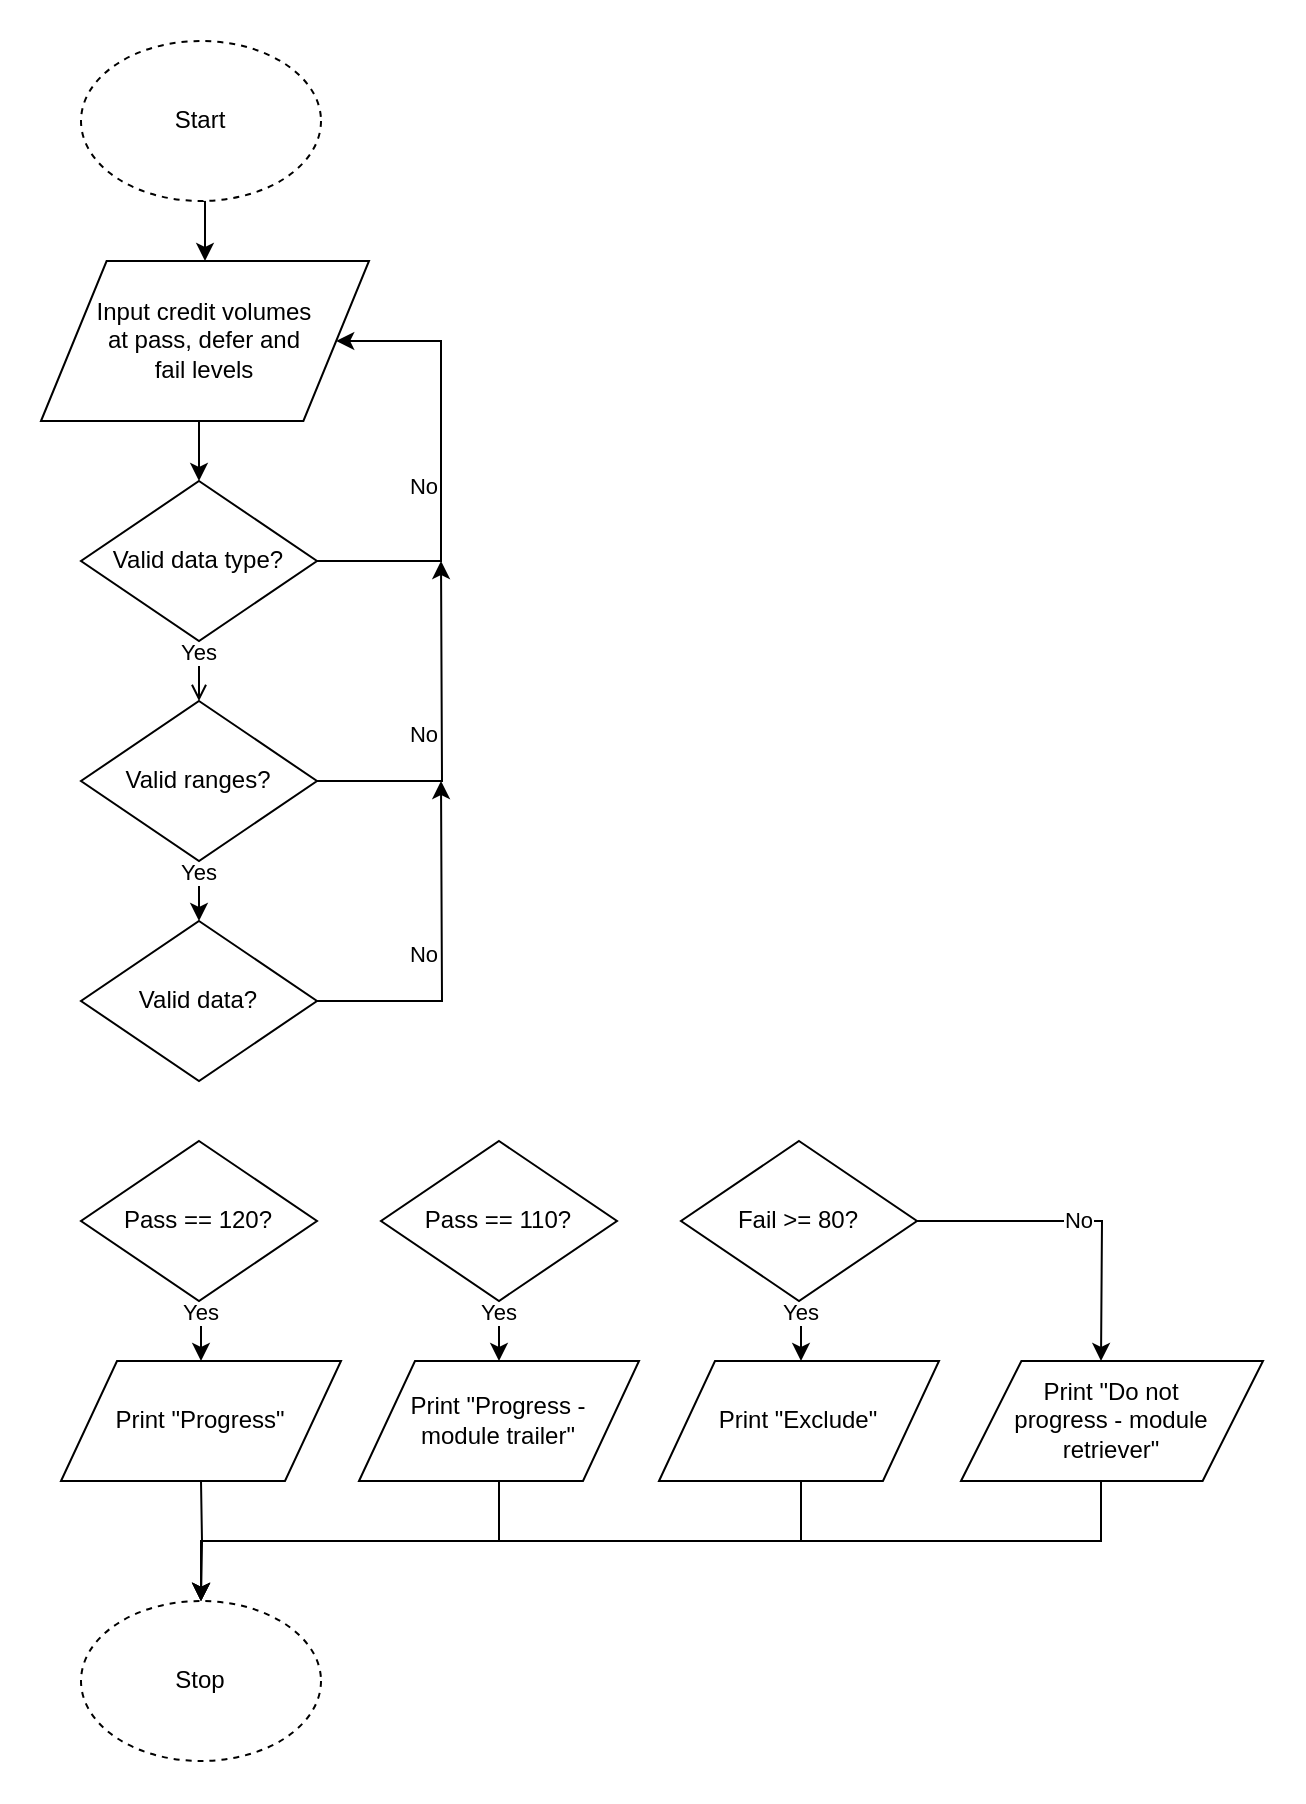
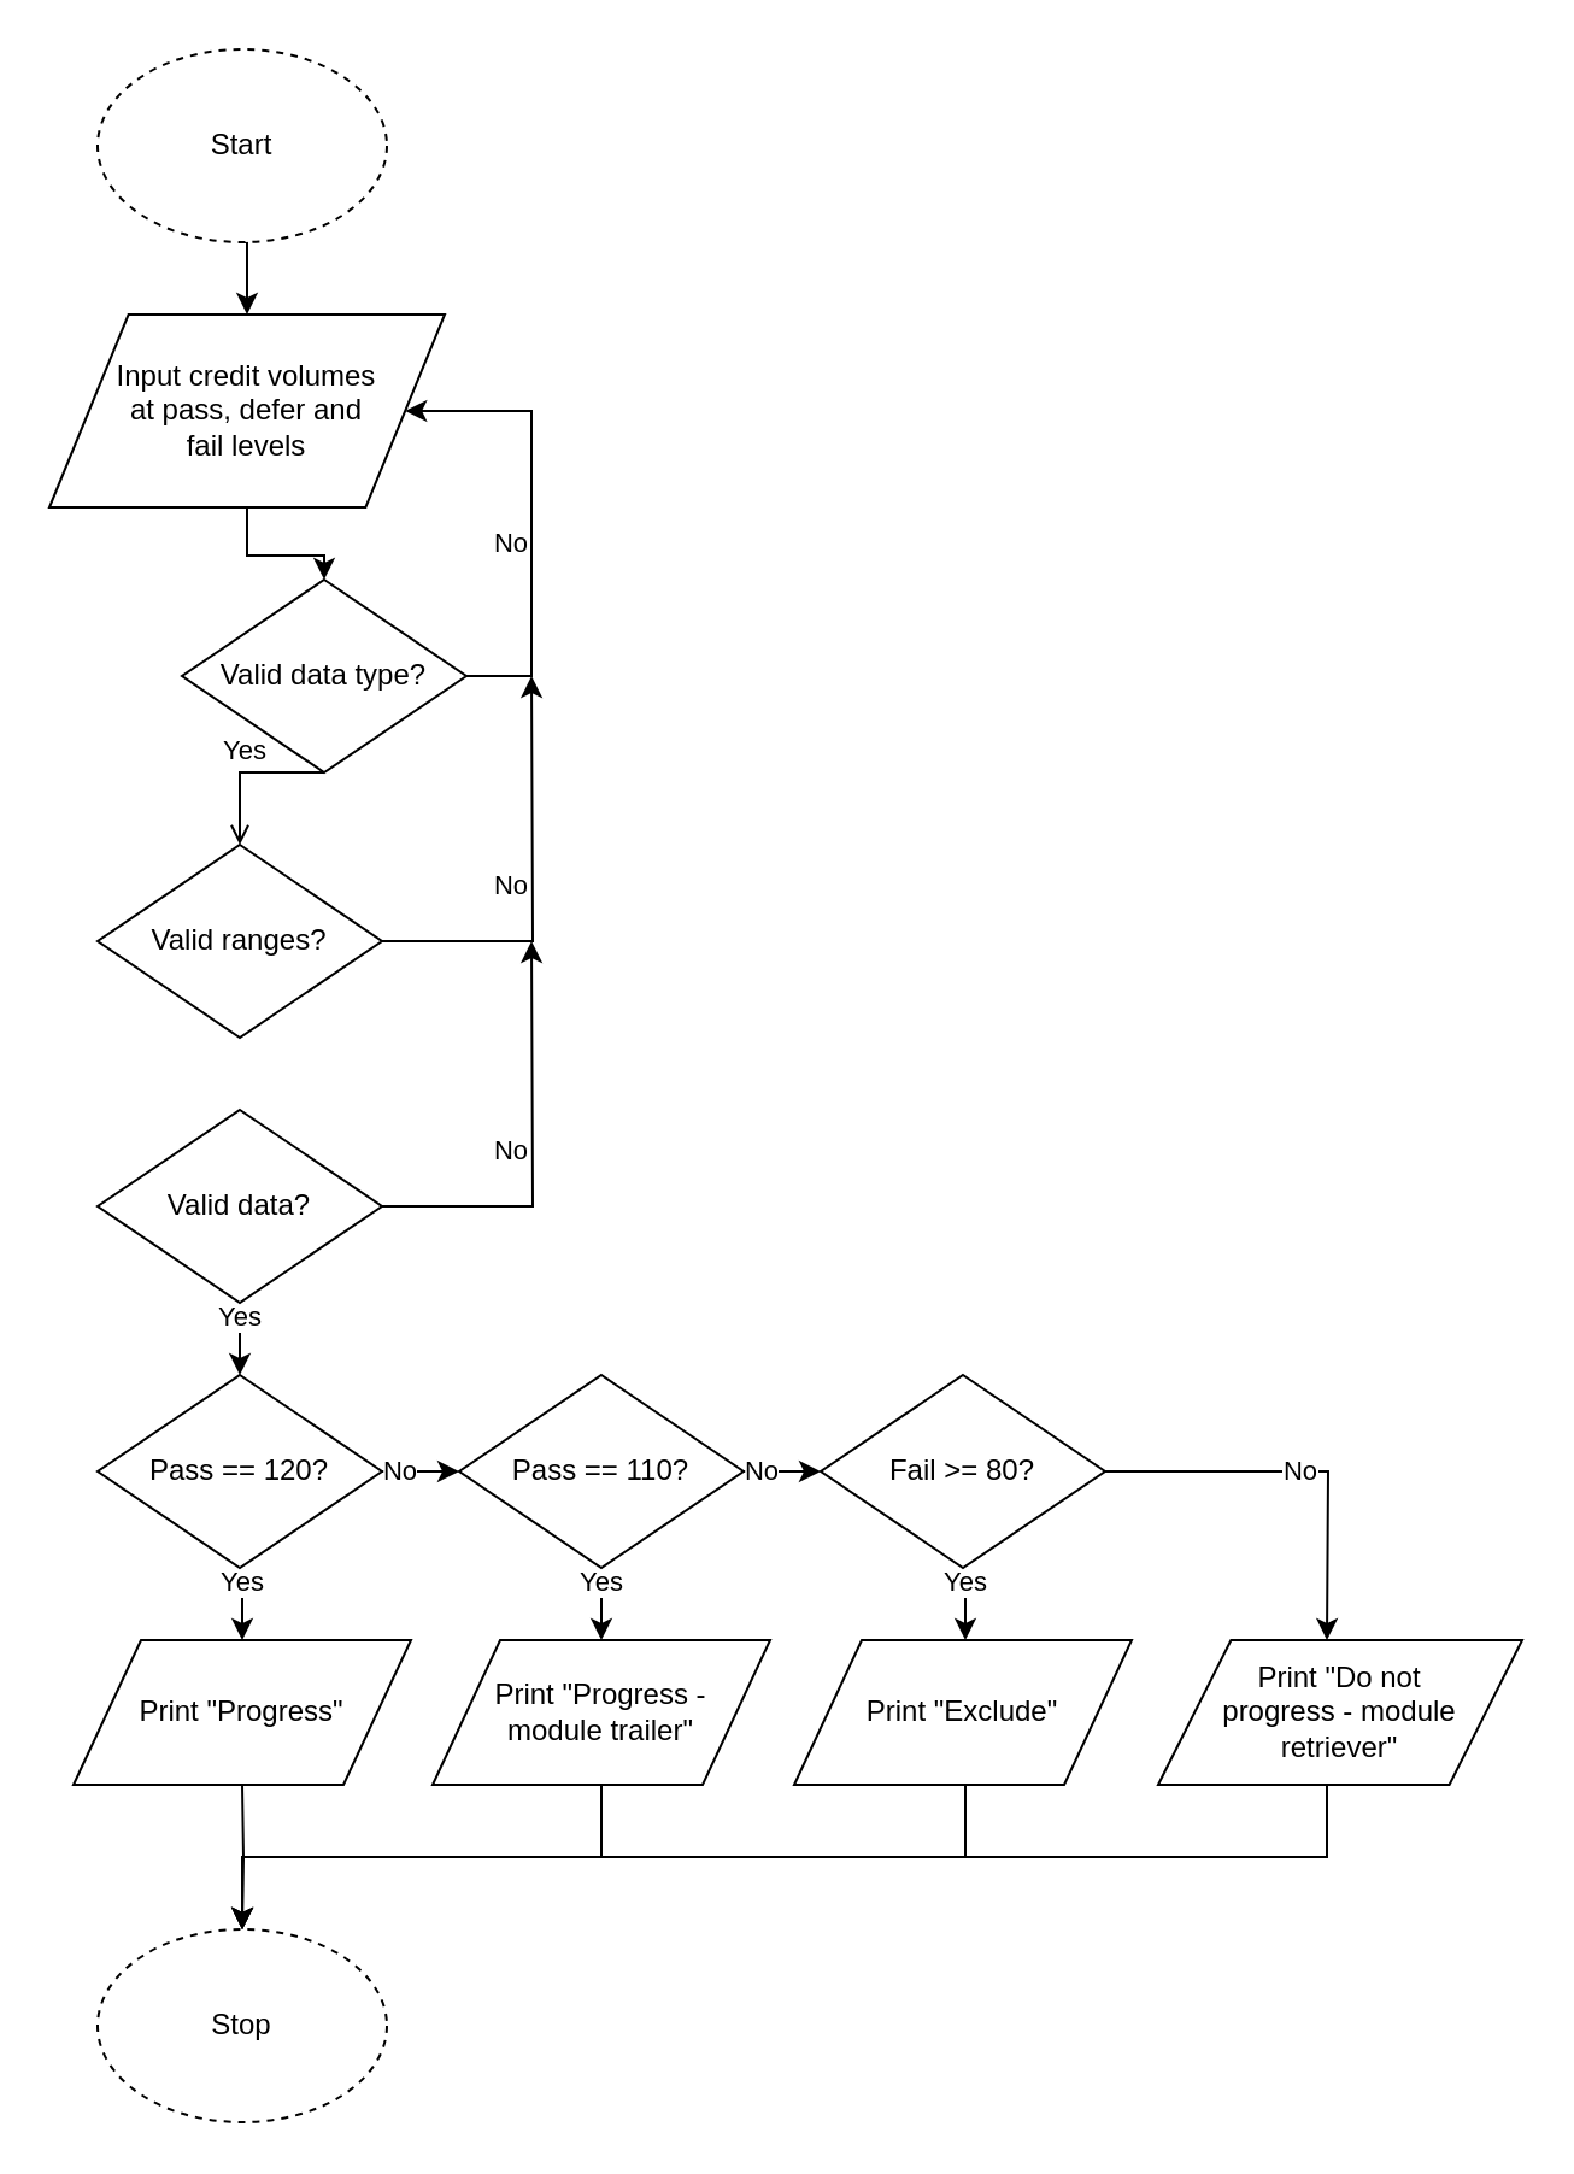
- <mxCell id="8" value="Valid data type?" style="rhombus;whiteSpace=wrap;html=1;" vertex="1" parent="1"><mxGeometry x="40" y="240" width="118" height="80" as="geometry" /></mxCell>
+ <mxCell id="8" value="Valid data type?" style="rhombus;whiteSpace=wrap;html=1;" vertex="1" parent="1"><mxGeometry x="75" y="240" width="118" height="80" as="geometry" /></mxCell>
- <mxCell id="9" value="Yes" style="edgeStyle=orthogonalEdgeStyle;rounded=0;orthogonalLoop=1;jettySize=auto;html=1;exitX=0.5;exitY=1;exitDx=0;exitDy=0;entryX=0.5;entryY=0;entryDx=0;entryDy=0;verticalAlign=bottom;" edge="1" parent="1" source="11" target="14"><mxGeometry relative="1" as="geometry" /></mxCell>
+ <mxCell id="12" value="Yes" style="edgeStyle=orthogonalEdgeStyle;rounded=0;orthogonalLoop=1;jettySize=auto;html=1;exitX=0.5;exitY=1;exitDx=0;exitDy=0;entryX=0.5;entryY=0;entryDx=0;entryDy=0;verticalAlign=bottom;" edge="1" parent="1" source="14" target="17"><mxGeometry relative="1" as="geometry" /></mxCell>
+ <mxCell id="15" value="No" style="edgeStyle=orthogonalEdgeStyle;rounded=0;orthogonalLoop=1;jettySize=auto;html=1;exitX=1;exitY=0.5;exitDx=0;exitDy=0;entryX=0;entryY=0.5;entryDx=0;entryDy=0;align=right;" edge="1" parent="1" source="17" target="20"><mxGeometry relative="1" as="geometry" /></mxCell>
+ <mxCell id="18" value="No" style="edgeStyle=orthogonalEdgeStyle;rounded=0;orthogonalLoop=1;jettySize=auto;html=1;exitX=1;exitY=0.5;exitDx=0;exitDy=0;entryX=0;entryY=0.5;entryDx=0;entryDy=0;align=right;" edge="1" parent="1" source="20" target="23"><mxGeometry relative="1" as="geometry" /></mxCell>
